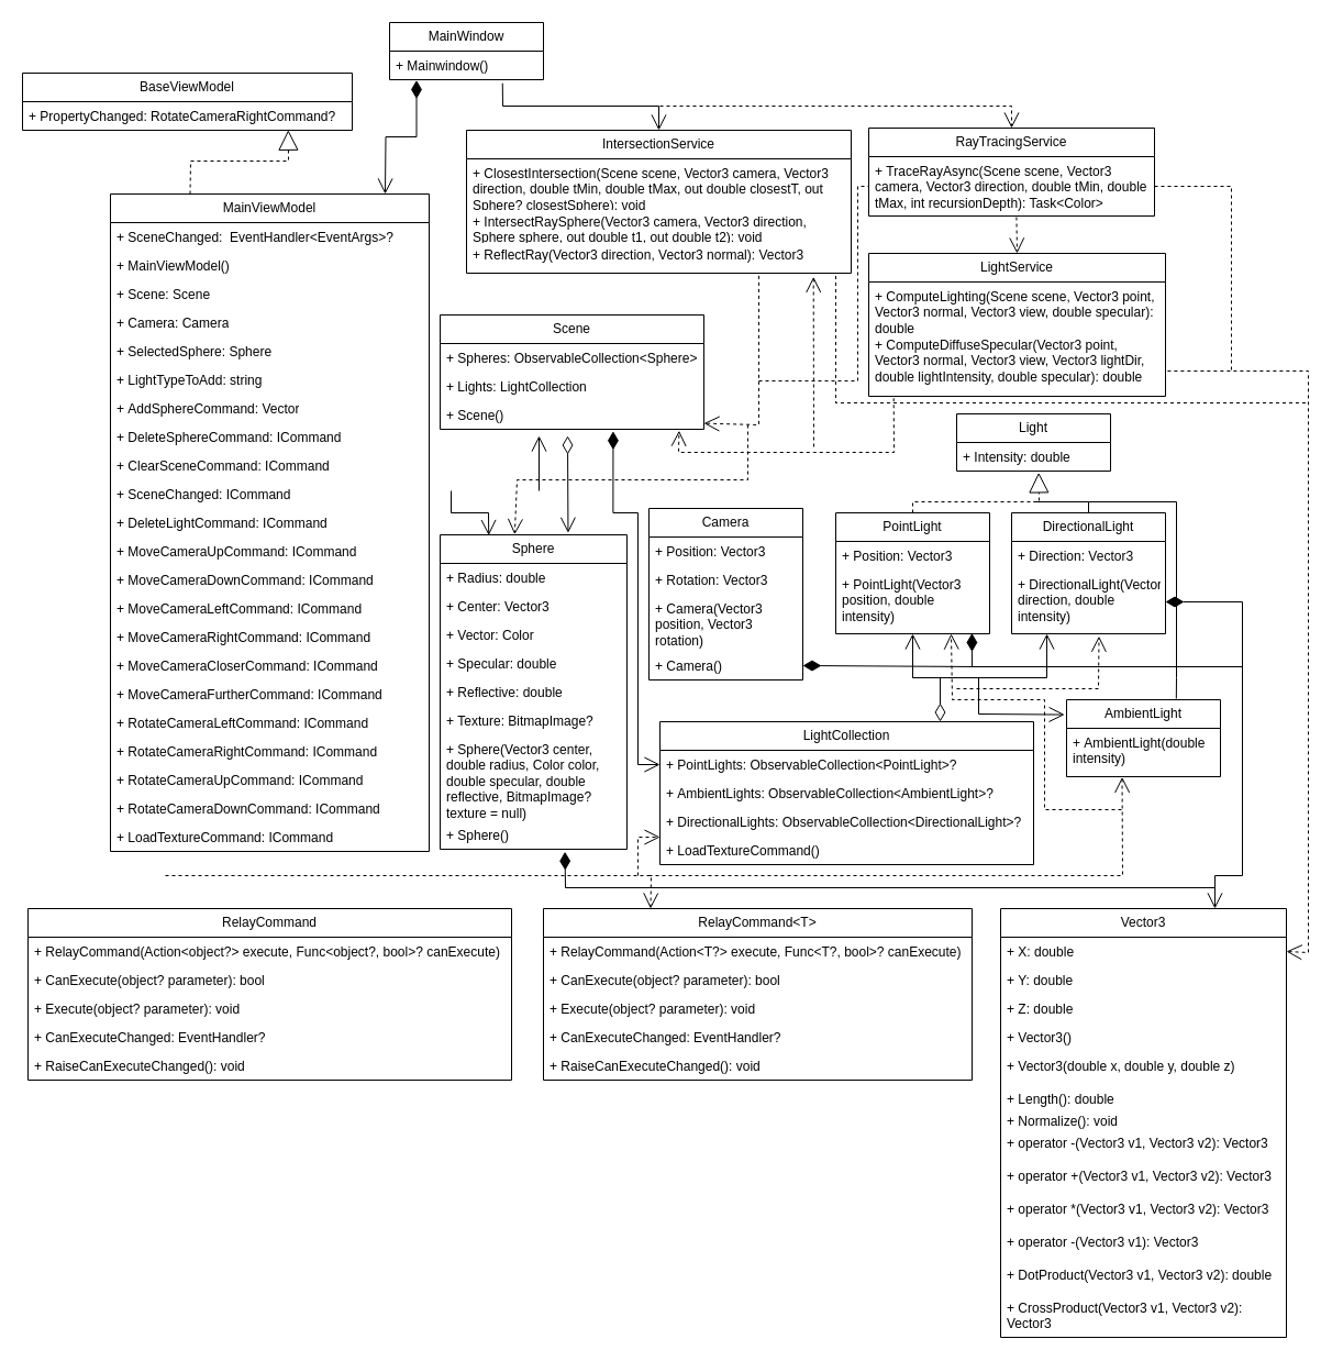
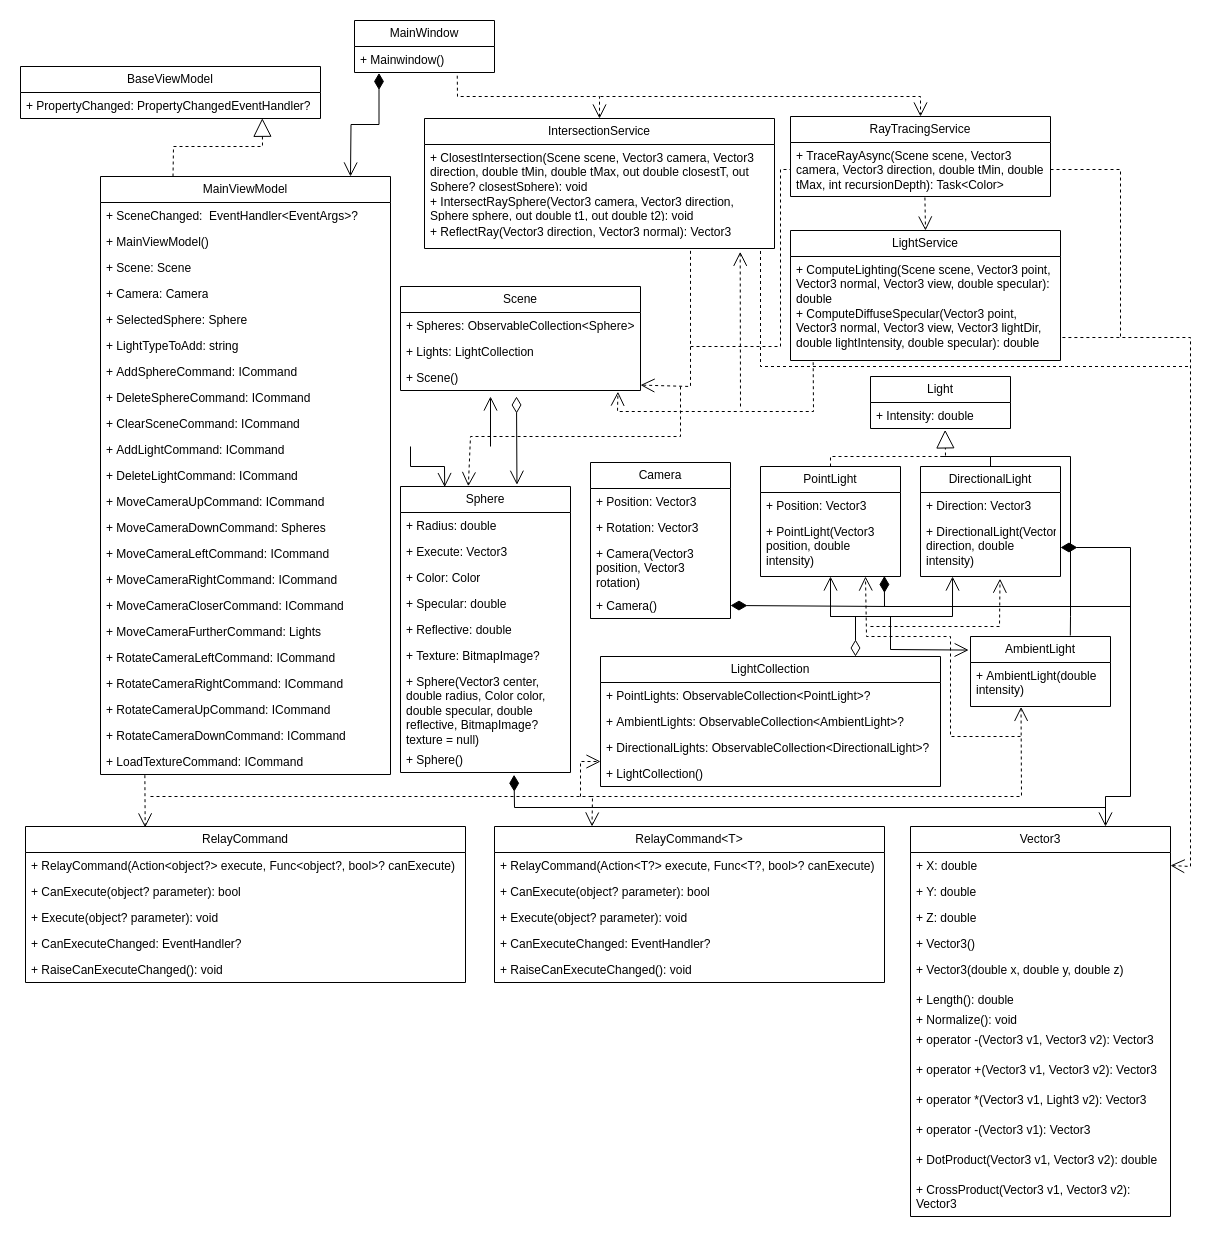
- <mxCell id="34" value="" style="endArrow=open;endSize=12;dashed=0;html=1;rounded=0;exitX=0.734;exitY=1.123;exitDx=0;exitDy=0;exitPerimeter=0;entryX=0.5;entryY=0;entryDx=0;entryDy=0;" parent="1" source="3" target="28" edge="1"><mxGeometry width="160" relative="1" as="geometry"><mxPoint x="380" y="266" as="sourcePoint" /><mxPoint x="540" y="266" as="targetPoint" /><Array as="points"><mxPoint x="457" y="96" /><mxPoint x="599" y="96" /></Array></mxGeometry></mxCell>
+ <mxCell id="34" value="" style="endArrow=open;endSize=12;dashed=1;html=1;rounded=0;exitX=0.734;exitY=1.123;exitDx=0;exitDy=0;exitPerimeter=0;entryX=0.5;entryY=0;entryDx=0;entryDy=0;" parent="1" source="3" target="28" edge="1"><mxGeometry width="160" relative="1" as="geometry"><mxPoint x="380" y="266" as="sourcePoint" /><mxPoint x="540" y="266" as="targetPoint" /><Array as="points"><mxPoint x="457" y="96" /><mxPoint x="599" y="96" /></Array></mxGeometry></mxCell>
- <mxCell id="37" value="+&amp;nbsp;PropertyChanged: RotateCameraRightCommand?" style="text;strokeColor=none;fillColor=none;align=left;verticalAlign=top;spacingLeft=4;spacingRight=4;overflow=hidden;rotatable=0;points=[[0,0.5],[1,0.5]];portConstraint=eastwest;whiteSpace=wrap;html=1;" parent="36" vertex="1"><mxGeometry y="26" width="300" height="26" as="geometry" /></mxCell>
+ <mxCell id="37" value="+&amp;nbsp;PropertyChanged: PropertyChangedEventHandler?" style="text;strokeColor=none;fillColor=none;align=left;verticalAlign=top;spacingLeft=4;spacingRight=4;overflow=hidden;rotatable=0;points=[[0,0.5],[1,0.5]];portConstraint=eastwest;whiteSpace=wrap;html=1;" parent="36" vertex="1"><mxGeometry y="26" width="300" height="26" as="geometry" /></mxCell>
- <mxCell id="12" value="+&amp;nbsp;AddSphereCommand: Vector" style="text;strokeColor=none;fillColor=none;align=left;verticalAlign=top;spacingLeft=4;spacingRight=4;overflow=hidden;rotatable=0;points=[[0,0.5],[1,0.5]];portConstraint=eastwest;whiteSpace=wrap;html=1;" parent="5" vertex="1"><mxGeometry y="182" width="290" height="26" as="geometry" /></mxCell>
+ <mxCell id="12" value="+&amp;nbsp;AddSphereCommand: ICommand" style="text;strokeColor=none;fillColor=none;align=left;verticalAlign=top;spacingLeft=4;spacingRight=4;overflow=hidden;rotatable=0;points=[[0,0.5],[1,0.5]];portConstraint=eastwest;whiteSpace=wrap;html=1;" parent="5" vertex="1"><mxGeometry y="182" width="290" height="26" as="geometry" /></mxCell>
- <mxCell id="15" value="+&amp;nbsp;SceneChanged: ICommand" style="text;strokeColor=none;fillColor=none;align=left;verticalAlign=top;spacingLeft=4;spacingRight=4;overflow=hidden;rotatable=0;points=[[0,0.5],[1,0.5]];portConstraint=eastwest;whiteSpace=wrap;html=1;" parent="5" vertex="1"><mxGeometry y="260" width="290" height="26" as="geometry" /></mxCell>
+ <mxCell id="15" value="+&amp;nbsp;AddLightCommand: ICommand" style="text;strokeColor=none;fillColor=none;align=left;verticalAlign=top;spacingLeft=4;spacingRight=4;overflow=hidden;rotatable=0;points=[[0,0.5],[1,0.5]];portConstraint=eastwest;whiteSpace=wrap;html=1;" parent="5" vertex="1"><mxGeometry y="260" width="290" height="26" as="geometry" /></mxCell>
- <mxCell id="18" value="+&amp;nbsp;MoveCameraDownCommand: ICommand" style="text;strokeColor=none;fillColor=none;align=left;verticalAlign=top;spacingLeft=4;spacingRight=4;overflow=hidden;rotatable=0;points=[[0,0.5],[1,0.5]];portConstraint=eastwest;whiteSpace=wrap;html=1;" parent="5" vertex="1"><mxGeometry y="338" width="290" height="26" as="geometry" /></mxCell>
+ <mxCell id="18" value="+&amp;nbsp;MoveCameraDownCommand: Spheres" style="text;strokeColor=none;fillColor=none;align=left;verticalAlign=top;spacingLeft=4;spacingRight=4;overflow=hidden;rotatable=0;points=[[0,0.5],[1,0.5]];portConstraint=eastwest;whiteSpace=wrap;html=1;" parent="5" vertex="1"><mxGeometry y="338" width="290" height="26" as="geometry" /></mxCell>
- <mxCell id="94" value="" style="endArrow=open;html=1;endSize=12;startArrow=diamondThin;startSize=14;startFill=1;edgeStyle=orthogonalEdgeStyle;align=left;verticalAlign=bottom;rounded=0;entryX=0;entryY=0.5;entryDx=0;entryDy=0;exitX=0.656;exitY=1.069;exitDx=0;exitDy=0;exitPerimeter=0;" parent="1" source="42" target="58" edge="1"><mxGeometry x="-1" y="3" relative="1" as="geometry"><mxPoint x="560" y="406" as="sourcePoint" /><mxPoint x="740" y="596" as="targetPoint" /><Array as="points"><mxPoint x="557" y="466" /><mxPoint x="580" y="466" /><mxPoint x="580" y="695" /></Array></mxGeometry></mxCell>
- <mxCell id="50" value="+&amp;nbsp;Center: Vector3" style="text;strokeColor=none;fillColor=none;align=left;verticalAlign=top;spacingLeft=4;spacingRight=4;overflow=hidden;rotatable=0;points=[[0,0.5],[1,0.5]];portConstraint=eastwest;whiteSpace=wrap;html=1;" parent="48" vertex="1"><mxGeometry y="52" width="170" height="26" as="geometry" /></mxCell>
+ <mxCell id="50" value="+&amp;nbsp;Execute: Vector3" style="text;strokeColor=none;fillColor=none;align=left;verticalAlign=top;spacingLeft=4;spacingRight=4;overflow=hidden;rotatable=0;points=[[0,0.5],[1,0.5]];portConstraint=eastwest;whiteSpace=wrap;html=1;" parent="48" vertex="1"><mxGeometry y="52" width="170" height="26" as="geometry" /></mxCell>
- <mxCell id="51" value="+&amp;nbsp;Vector:&amp;nbsp;Color" style="text;strokeColor=none;fillColor=none;align=left;verticalAlign=top;spacingLeft=4;spacingRight=4;overflow=hidden;rotatable=0;points=[[0,0.5],[1,0.5]];portConstraint=eastwest;whiteSpace=wrap;html=1;" parent="48" vertex="1"><mxGeometry y="78" width="170" height="26" as="geometry" /></mxCell>
+ <mxCell id="51" value="+&amp;nbsp;Color:&amp;nbsp;Color" style="text;strokeColor=none;fillColor=none;align=left;verticalAlign=top;spacingLeft=4;spacingRight=4;overflow=hidden;rotatable=0;points=[[0,0.5],[1,0.5]];portConstraint=eastwest;whiteSpace=wrap;html=1;" parent="48" vertex="1"><mxGeometry y="78" width="170" height="26" as="geometry" /></mxCell>
- <mxCell id="22" value="+&amp;nbsp;MoveCameraFurtherCommand: ICommand" style="text;strokeColor=none;fillColor=none;align=left;verticalAlign=top;spacingLeft=4;spacingRight=4;overflow=hidden;rotatable=0;points=[[0,0.5],[1,0.5]];portConstraint=eastwest;whiteSpace=wrap;html=1;" parent="5" vertex="1"><mxGeometry y="442" width="290" height="26" as="geometry" /></mxCell>
+ <mxCell id="22" value="+&amp;nbsp;MoveCameraFurtherCommand: Lights" style="text;strokeColor=none;fillColor=none;align=left;verticalAlign=top;spacingLeft=4;spacingRight=4;overflow=hidden;rotatable=0;points=[[0,0.5],[1,0.5]];portConstraint=eastwest;whiteSpace=wrap;html=1;" parent="5" vertex="1"><mxGeometry y="442" width="290" height="26" as="geometry" /></mxCell>
- <mxCell id="61" value="+&amp;nbsp;LoadTextureCommand()" style="text;strokeColor=none;fillColor=none;align=left;verticalAlign=top;spacingLeft=4;spacingRight=4;overflow=hidden;rotatable=0;points=[[0,0.5],[1,0.5]];portConstraint=eastwest;whiteSpace=wrap;html=1;" vertex="1" parent="57"><mxGeometry y="104" width="340" height="26" as="geometry" /></mxCell>
+ <mxCell id="61" value="+&amp;nbsp;LightCollection()" style="text;strokeColor=none;fillColor=none;align=left;verticalAlign=top;spacingLeft=4;spacingRight=4;overflow=hidden;rotatable=0;points=[[0,0.5],[1,0.5]];portConstraint=eastwest;whiteSpace=wrap;html=1;" vertex="1" parent="57"><mxGeometry y="104" width="340" height="26" as="geometry" /></mxCell>
+ <mxCell id="70" value="" style="endArrow=open;endSize=12;dashed=1;html=1;rounded=0;exitX=0.153;exitY=1.026;exitDx=0;exitDy=0;exitPerimeter=0;entryX=0.272;entryY=0.006;entryDx=0;entryDy=0;entryPerimeter=0;" parent="1" source="27" target="64" edge="1"><mxGeometry width="160" relative="1" as="geometry"><mxPoint x="350" y="836" as="sourcePoint" /><mxPoint x="510" y="836" as="targetPoint" /></mxGeometry></mxCell>
- <mxCell id="119" value="+&amp;nbsp;operator *(Vector3 v1, Vector3 v2): Vector3" style="text;strokeColor=none;fillColor=none;align=left;verticalAlign=top;spacingLeft=4;spacingRight=4;overflow=hidden;rotatable=0;points=[[0,0.5],[1,0.5]];portConstraint=eastwest;whiteSpace=wrap;html=1;" vertex="1" parent="109"><mxGeometry y="260" width="260" height="30" as="geometry" /></mxCell>
+ <mxCell id="119" value="+&amp;nbsp;operator *(Vector3 v1, Light3 v2): Vector3" style="text;strokeColor=none;fillColor=none;align=left;verticalAlign=top;spacingLeft=4;spacingRight=4;overflow=hidden;rotatable=0;points=[[0,0.5],[1,0.5]];portConstraint=eastwest;whiteSpace=wrap;html=1;" vertex="1" parent="109"><mxGeometry y="260" width="260" height="30" as="geometry" /></mxCell>
